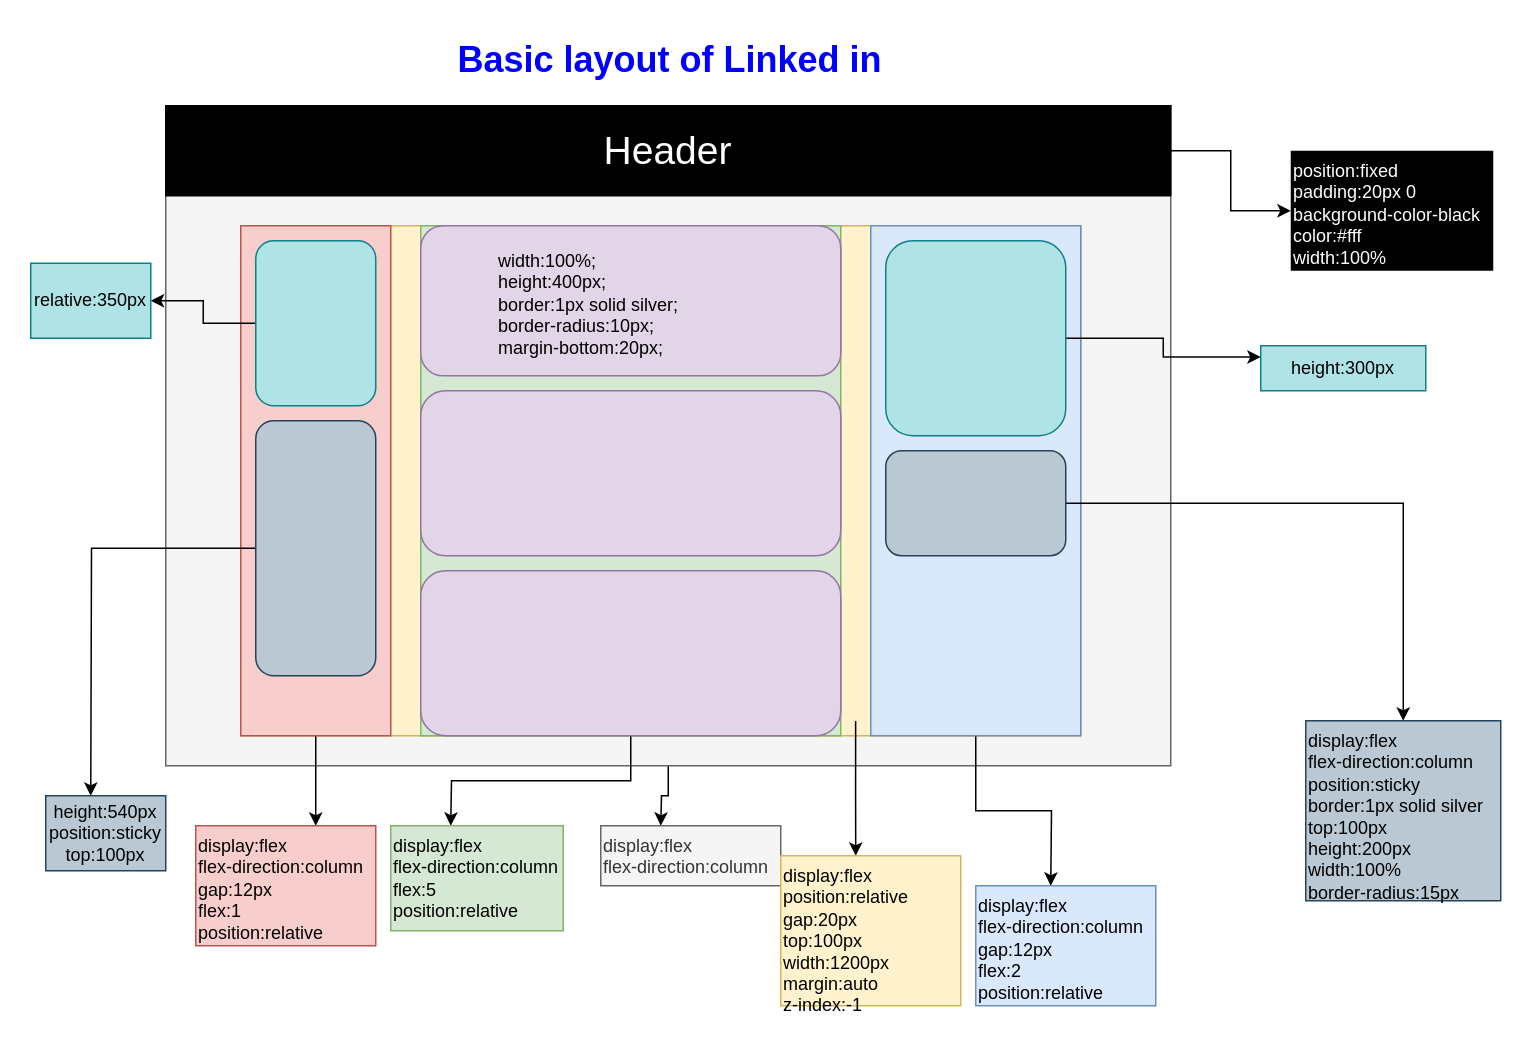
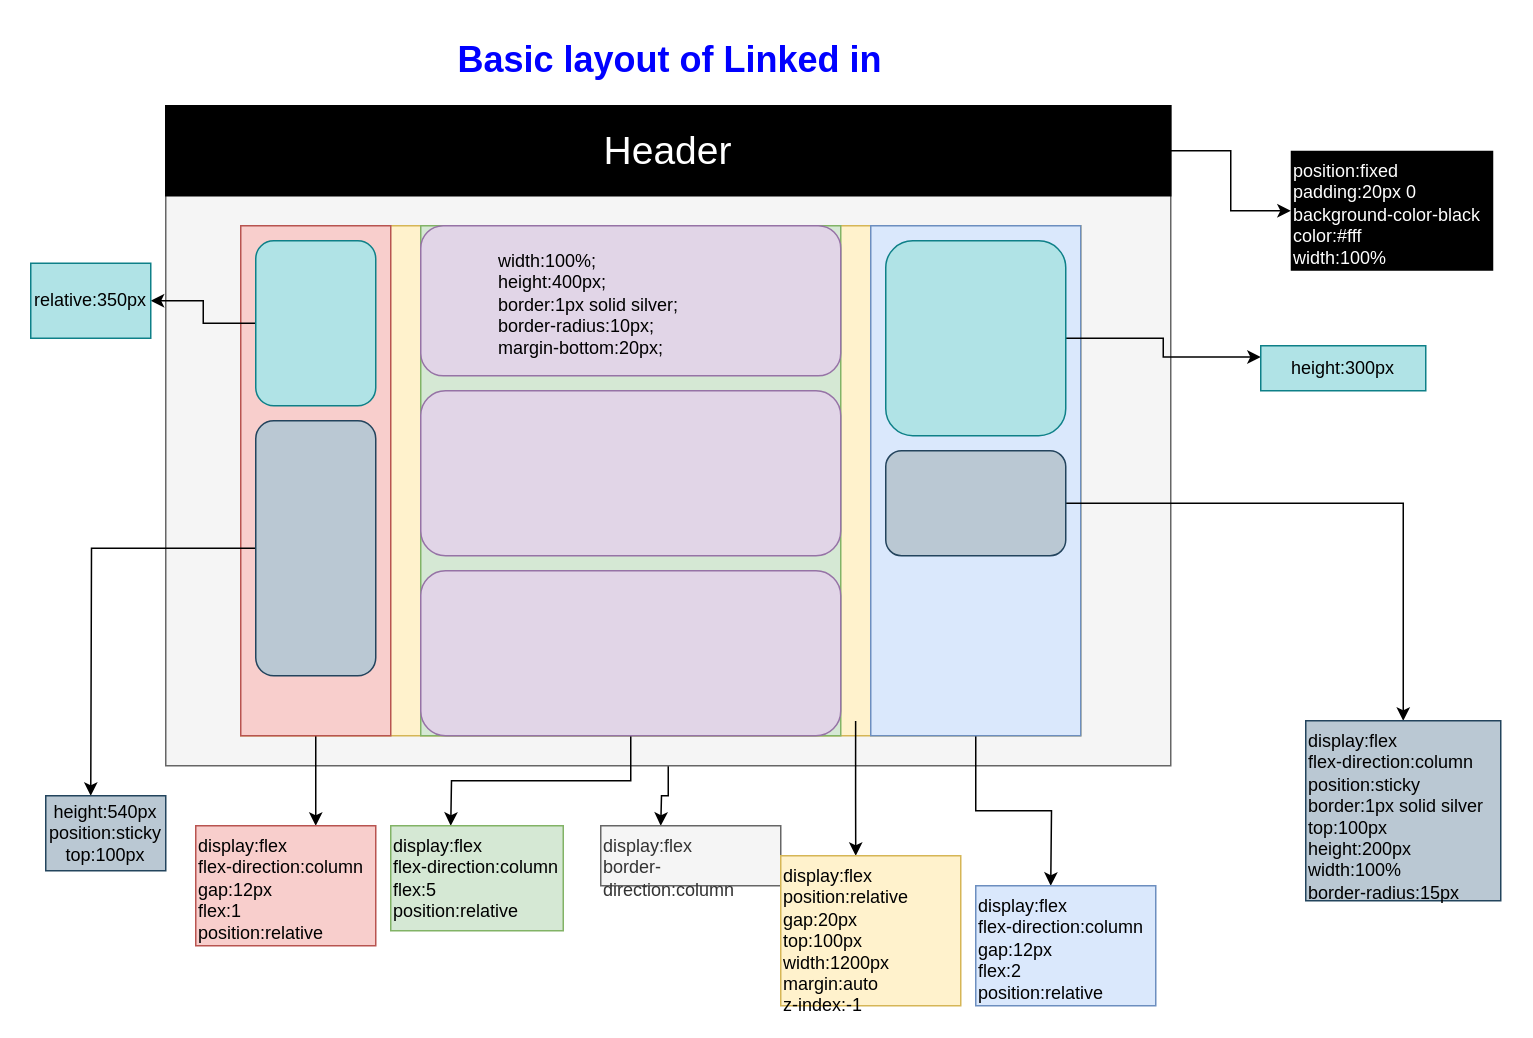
- <mxCell id="4" value="display:flex&lt;br&gt;flex-direction:column&lt;br&gt;" style="text;html=1;strokeColor=#666666;fillColor=#f5f5f5;align=left;verticalAlign=top;whiteSpace=wrap;rounded=0;horizontal=1;labelPosition=center;verticalLabelPosition=middle;fontColor=#333333;" parent="1" vertex="1"><mxGeometry x="400" y="550" width="120" height="40" as="geometry" /></mxCell>
+ <mxCell id="4" value="display:flex&lt;br&gt;border-direction:column&lt;br&gt;" style="text;html=1;strokeColor=#666666;fillColor=#f5f5f5;align=left;verticalAlign=top;whiteSpace=wrap;rounded=0;horizontal=1;labelPosition=center;verticalLabelPosition=middle;fontColor=#333333;" parent="1" vertex="1"><mxGeometry x="400" y="550" width="120" height="40" as="geometry" /></mxCell>
